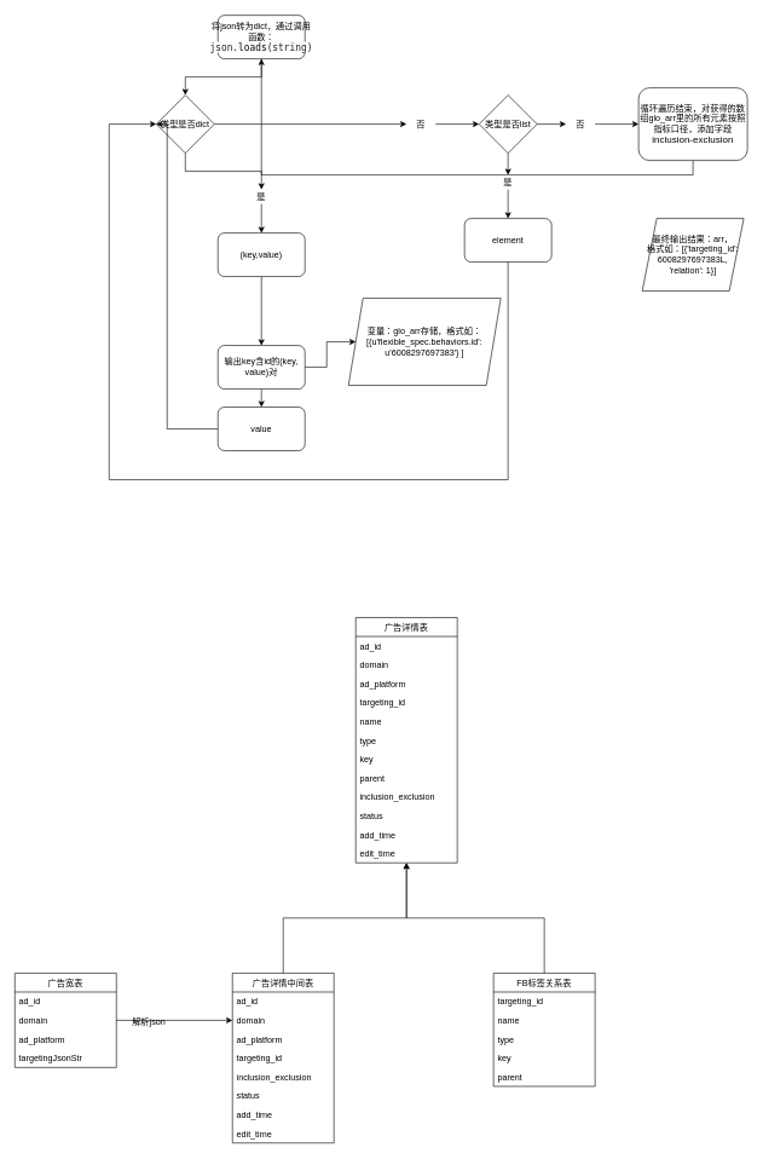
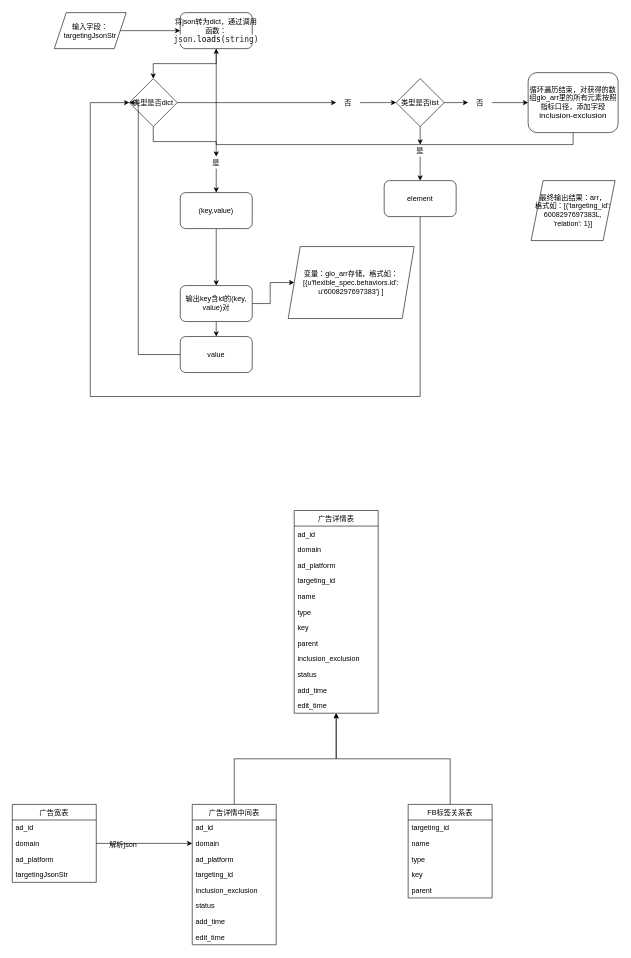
+ <mxCell id="67" value="输入字段：&lt;span style=&quot;text-align: left&quot;&gt;targetingJsonStr&lt;/span&gt;" style="shape=parallelogram;perimeter=parallelogramPerimeter;whiteSpace=wrap;html=1;fixedSize=1;" vertex="1" parent="1"><mxGeometry x="90" y="20" width="120" height="60" as="geometry" /></mxCell>
+ <mxCell id="66" style="edgeStyle=orthogonalEdgeStyle;rounded=0;orthogonalLoop=1;jettySize=auto;html=1;exitX=1;exitY=0.5;exitDx=0;exitDy=0;endArrow=classic;endFill=1;strokeColor=#000000;" edge="1" parent="1" source="67" target="40"><mxGeometry relative="1" as="geometry" /></mxCell>
